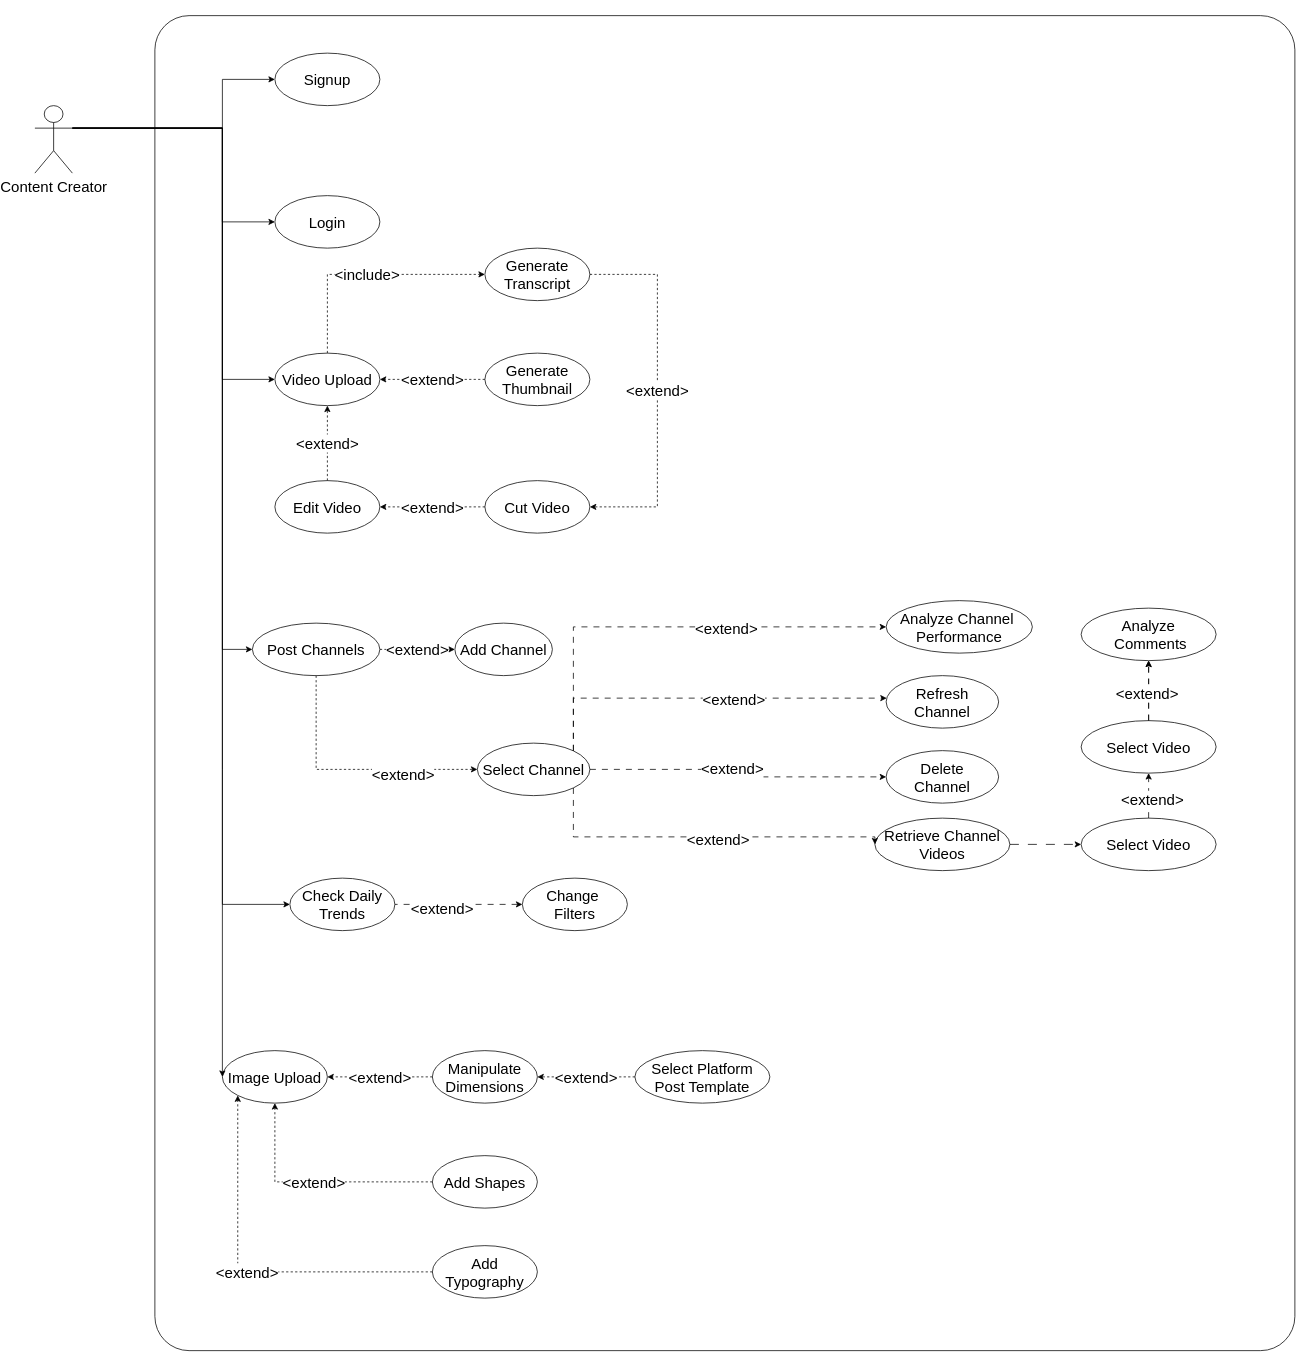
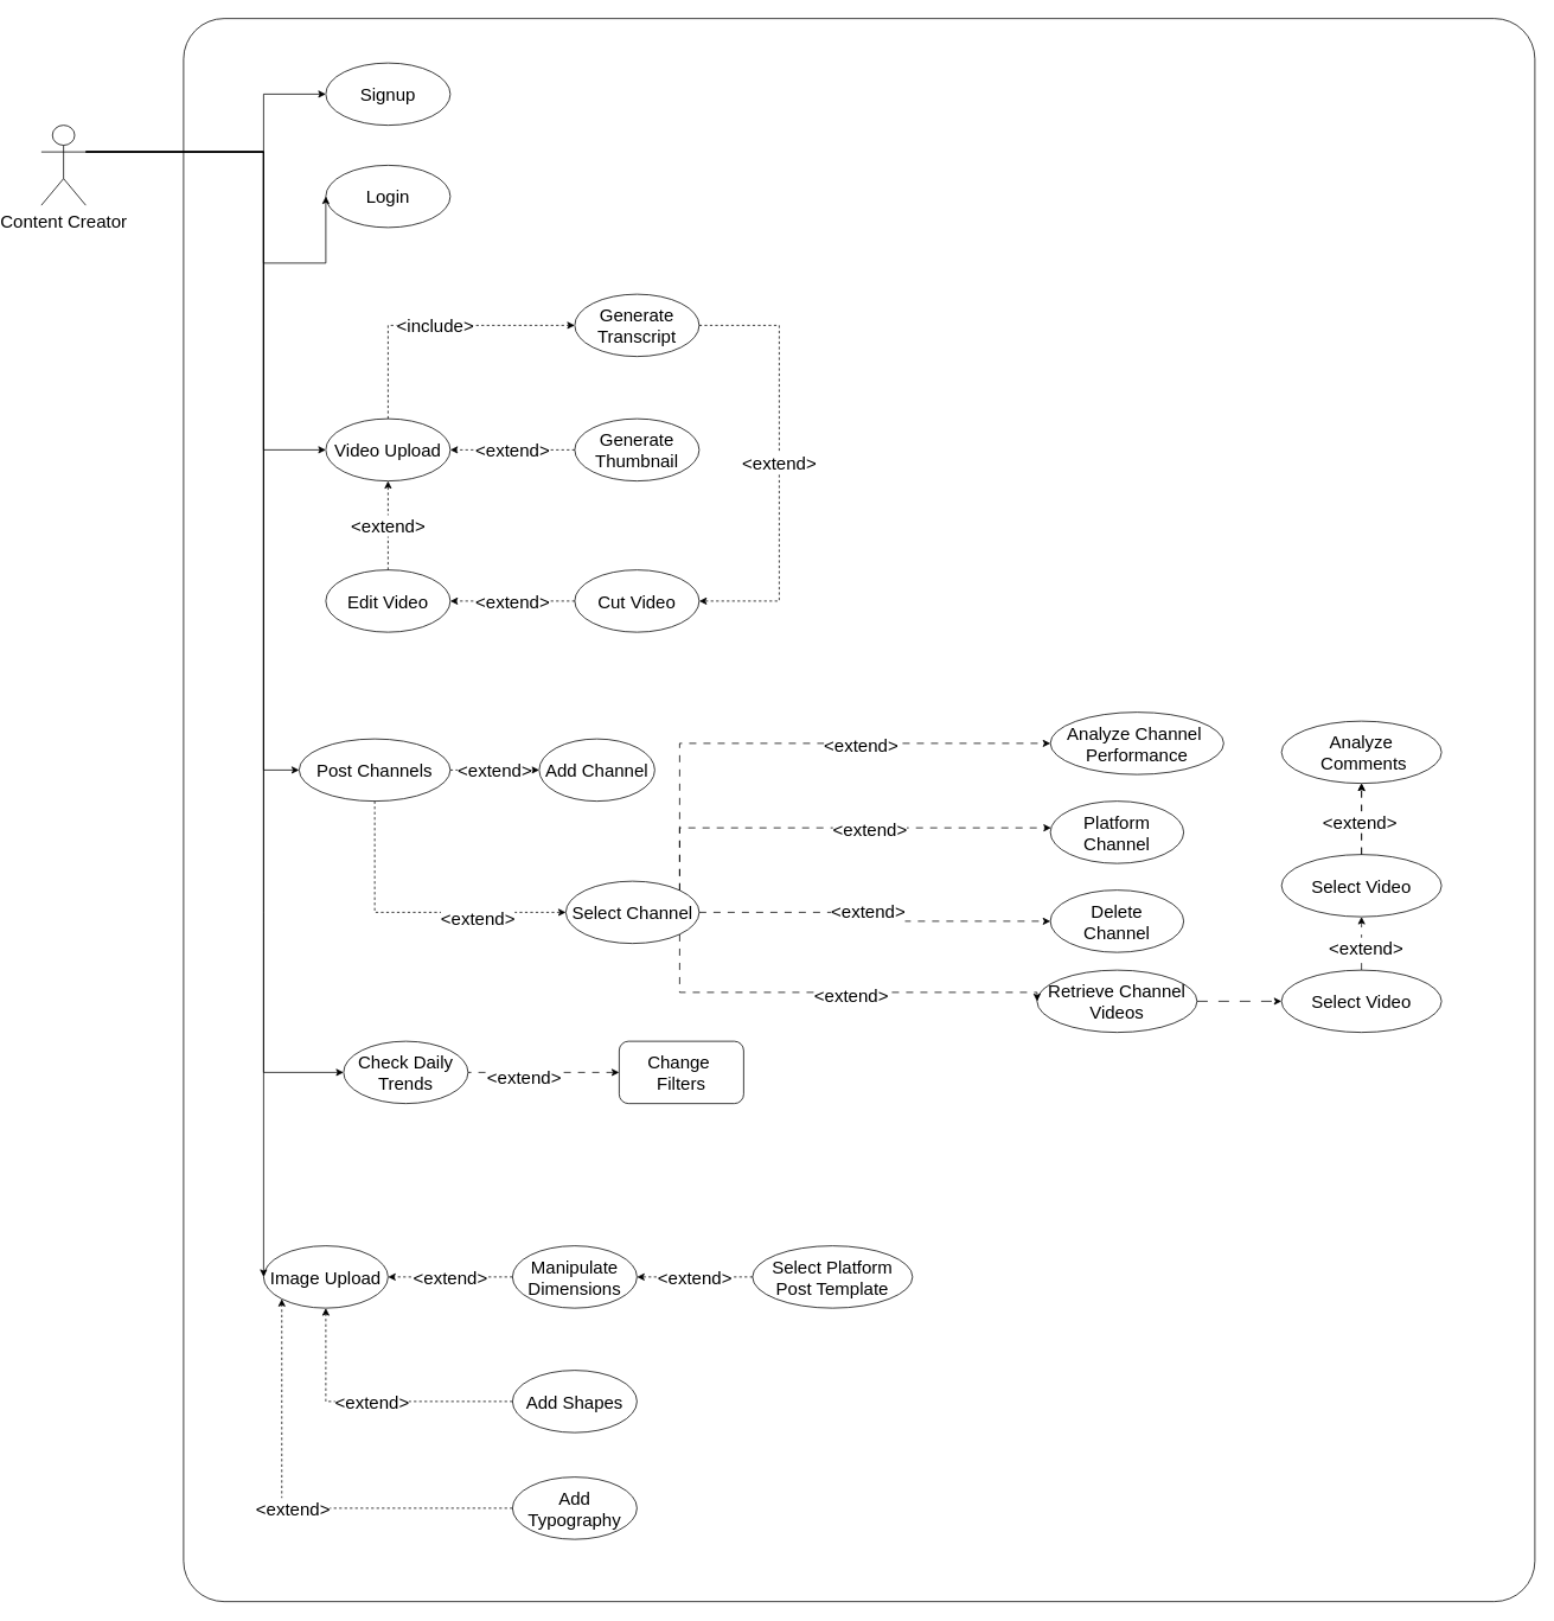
- <mxCell id="7" value="Login" style="ellipse;whiteSpace=wrap;html=1;fillColor=none;fontSize=20;" parent="3" vertex="1"><mxGeometry x="320" y="190" width="140" height="70" as="geometry" /></mxCell>
+ <mxCell id="7" value="Login" style="ellipse;whiteSpace=wrap;html=1;fillColor=none;fontSize=20;" parent="3" vertex="1"><mxGeometry x="320" y="115" width="140" height="70" as="geometry" /></mxCell>
- <mxCell id="47" value="Refresh Channel" style="ellipse;whiteSpace=wrap;html=1;fillColor=none;fontSize=20;" vertex="1" parent="46"><mxGeometry x="15" y="100" width="150" height="70" as="geometry" /></mxCell>
+ <mxCell id="47" value="Platform Channel" style="ellipse;whiteSpace=wrap;html=1;fillColor=none;fontSize=20;" vertex="1" parent="46"><mxGeometry x="15" y="100" width="150" height="70" as="geometry" /></mxCell>
- <mxCell id="65" value="Change&amp;nbsp;&lt;br&gt;Filters" style="ellipse;whiteSpace=wrap;html=1;fillColor=none;fontSize=20;" vertex="1" parent="3"><mxGeometry x="650" y="1100" width="140" height="70" as="geometry" /></mxCell>
+ <mxCell id="65" value="Change&amp;nbsp;&lt;br&gt;Filters" style="whiteSpace=wrap;html=1;fillColor=none;fontSize=20;rounded=1;" vertex="1" parent="3"><mxGeometry x="650" y="1100" width="140" height="70" as="geometry" /></mxCell>
